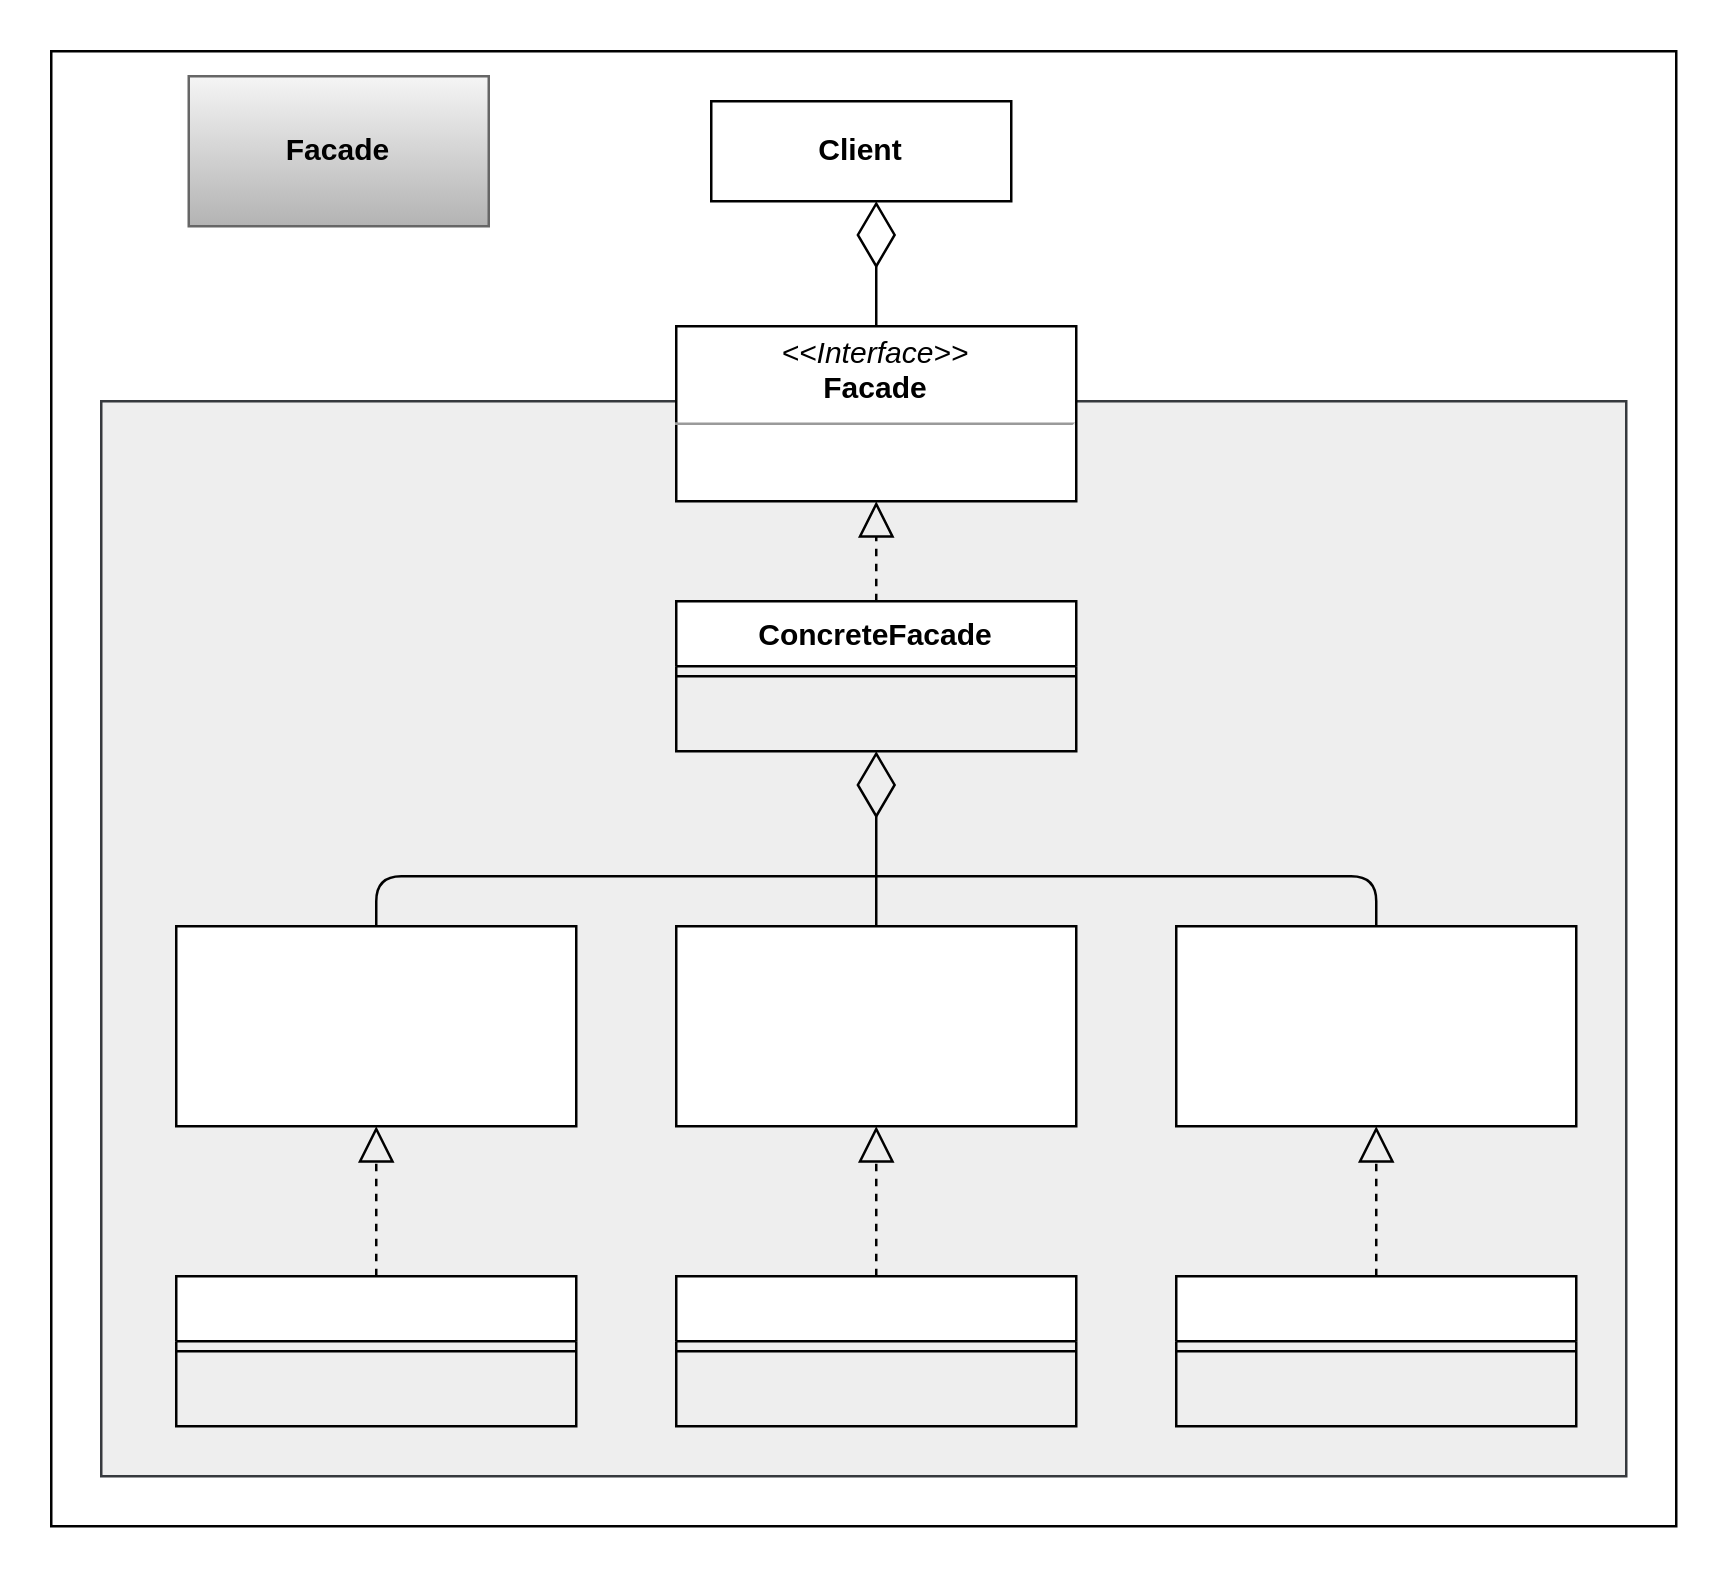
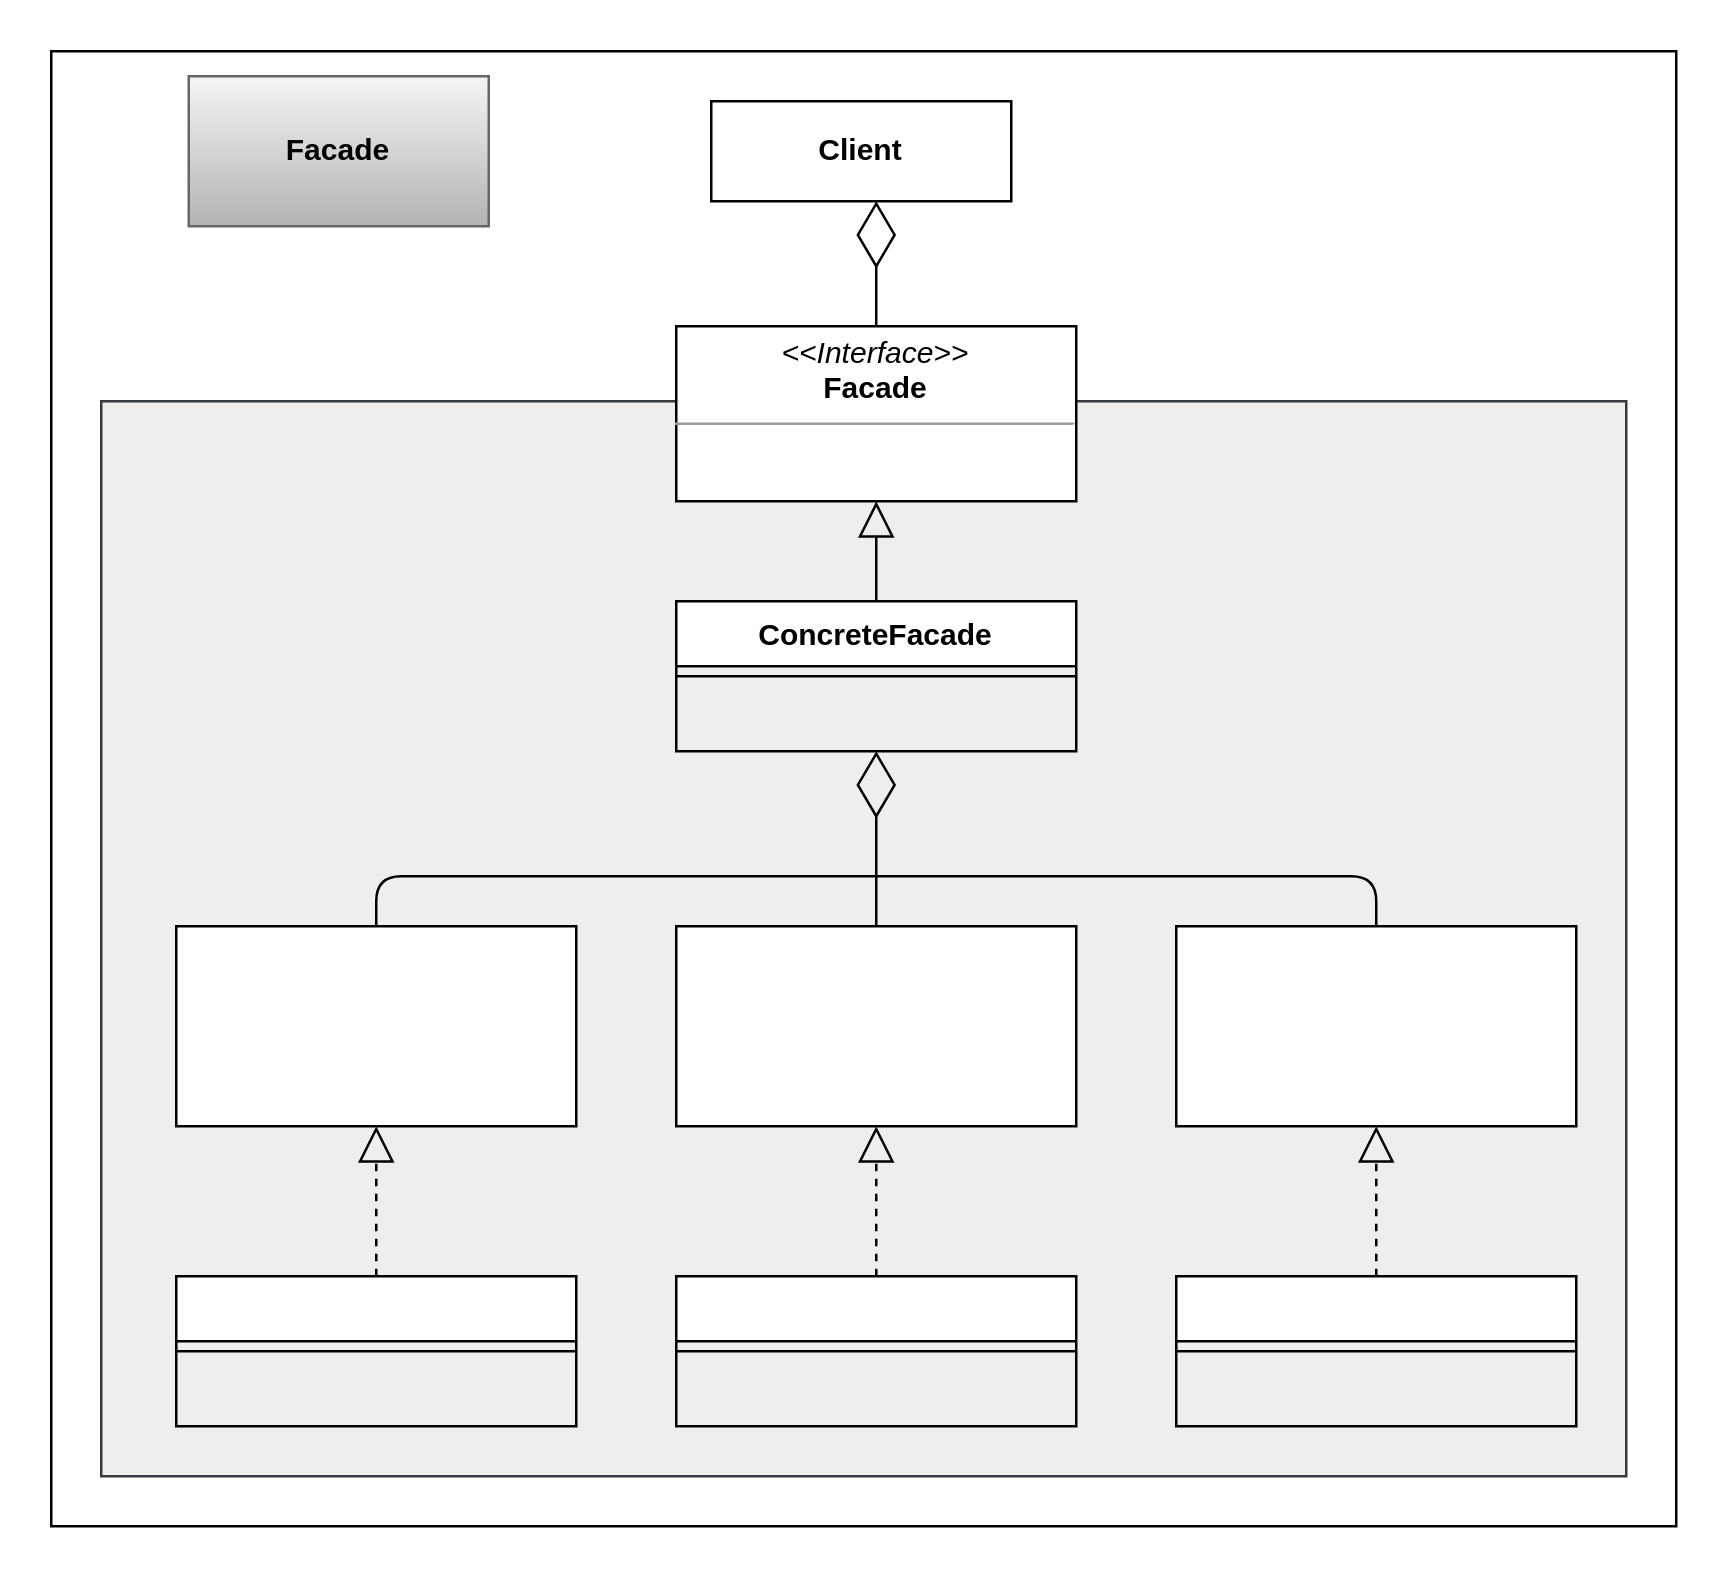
- <mxCell id="8" value="" style="endArrow=block;dashed=1;endFill=0;endSize=12;html=1;entryX=0.5;entryY=1;entryDx=0;entryDy=0;exitX=0.5;exitY=0;exitDx=0;exitDy=0;" parent="1" source="5" target="4" edge="1"><mxGeometry width="160" relative="1" as="geometry"><mxPoint x="360" y="550" as="sourcePoint" /><mxPoint x="520" y="550" as="targetPoint" /></mxGeometry></mxCell>
+ <mxCell id="8" value="" style="endArrow=block;dashed=0;endFill=0;endSize=12;html=1;entryX=0.5;entryY=1;entryDx=0;entryDy=0;exitX=0.5;exitY=0;exitDx=0;exitDy=0;" parent="1" source="5" target="4" edge="1"><mxGeometry width="160" relative="1" as="geometry"><mxPoint x="360" y="550" as="sourcePoint" /><mxPoint x="520" y="550" as="targetPoint" /></mxGeometry></mxCell>
